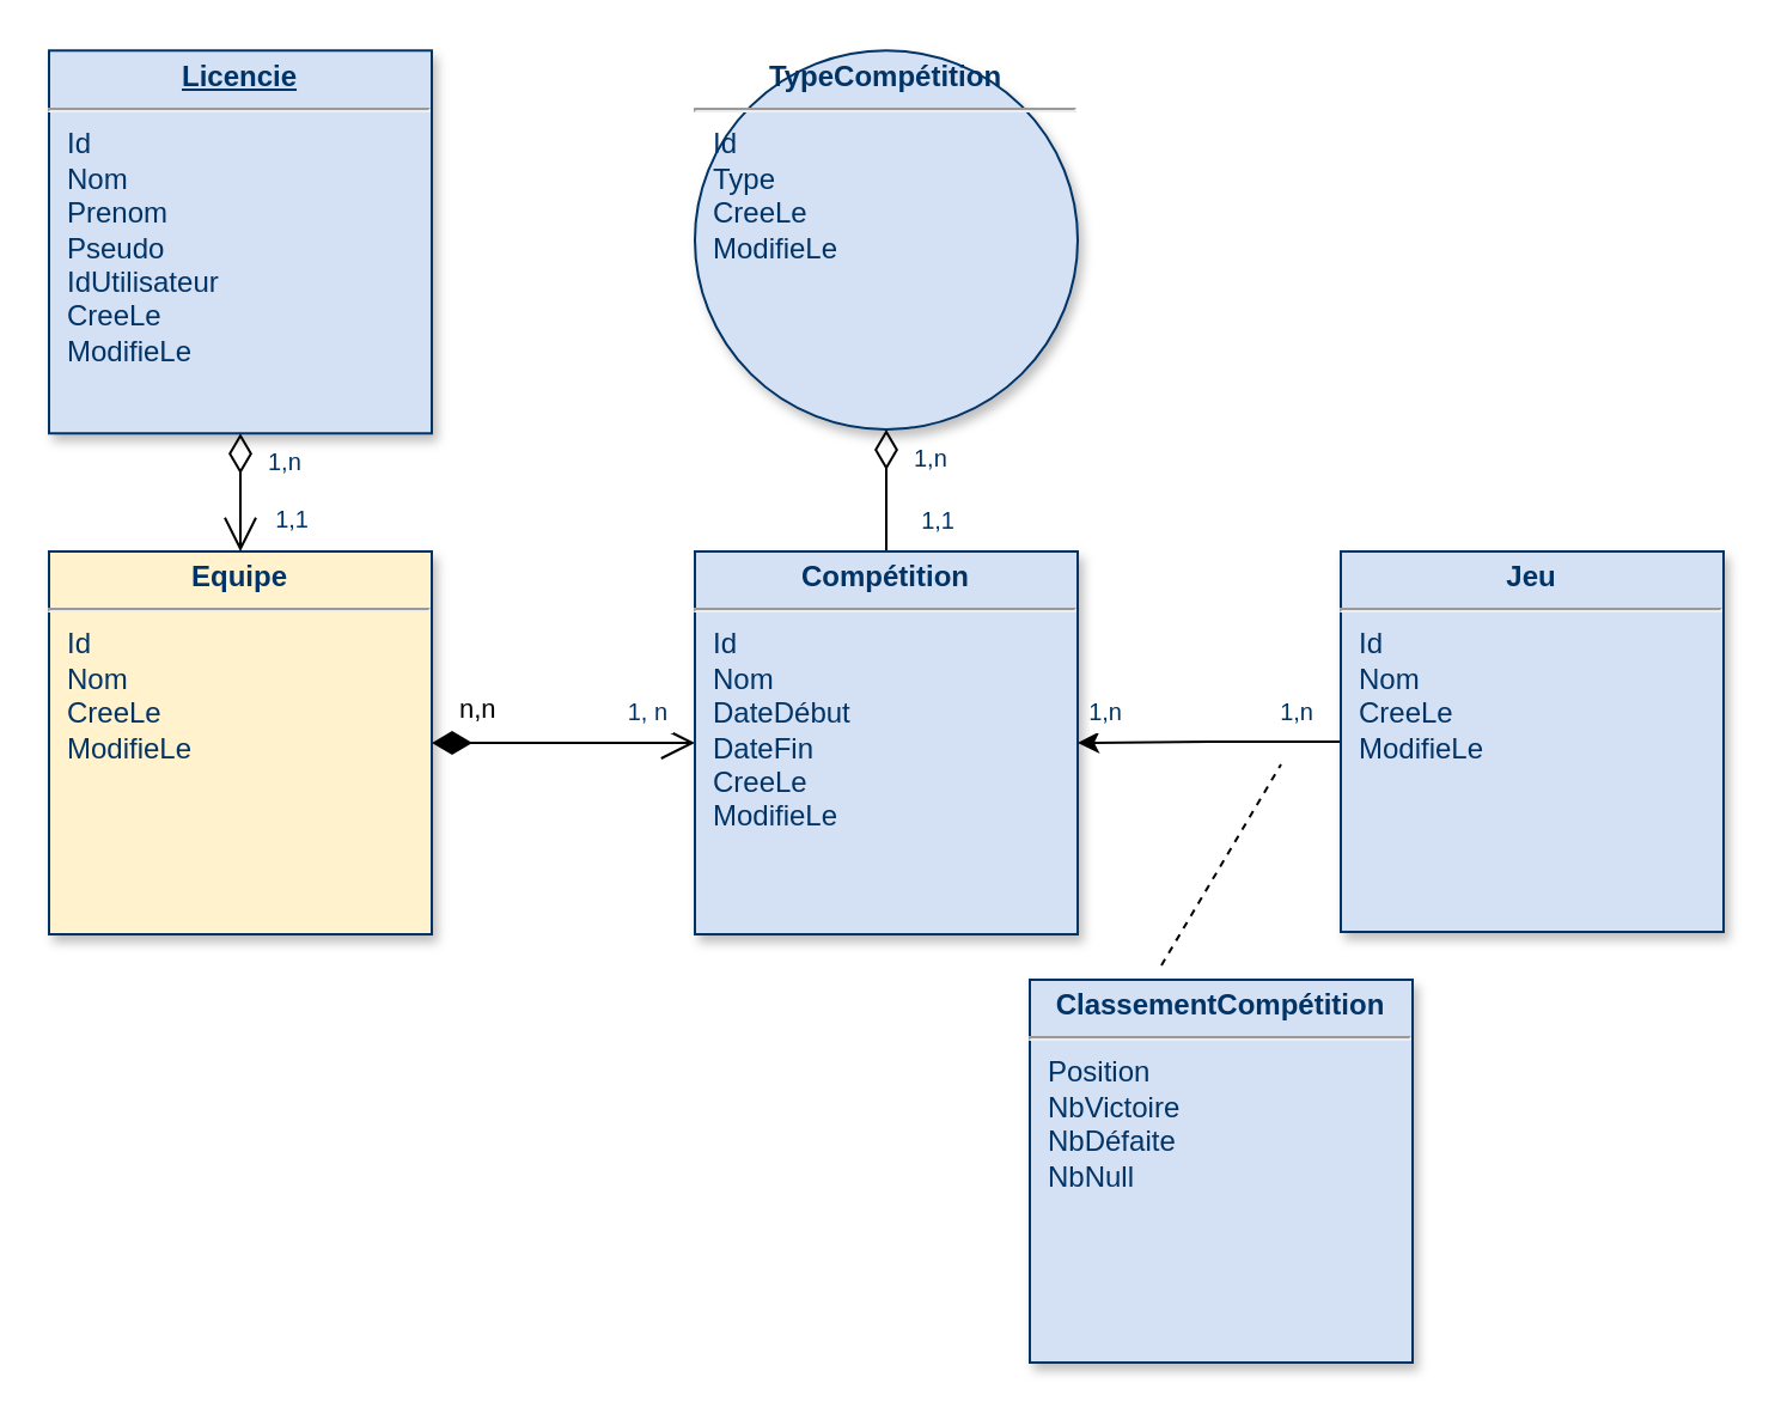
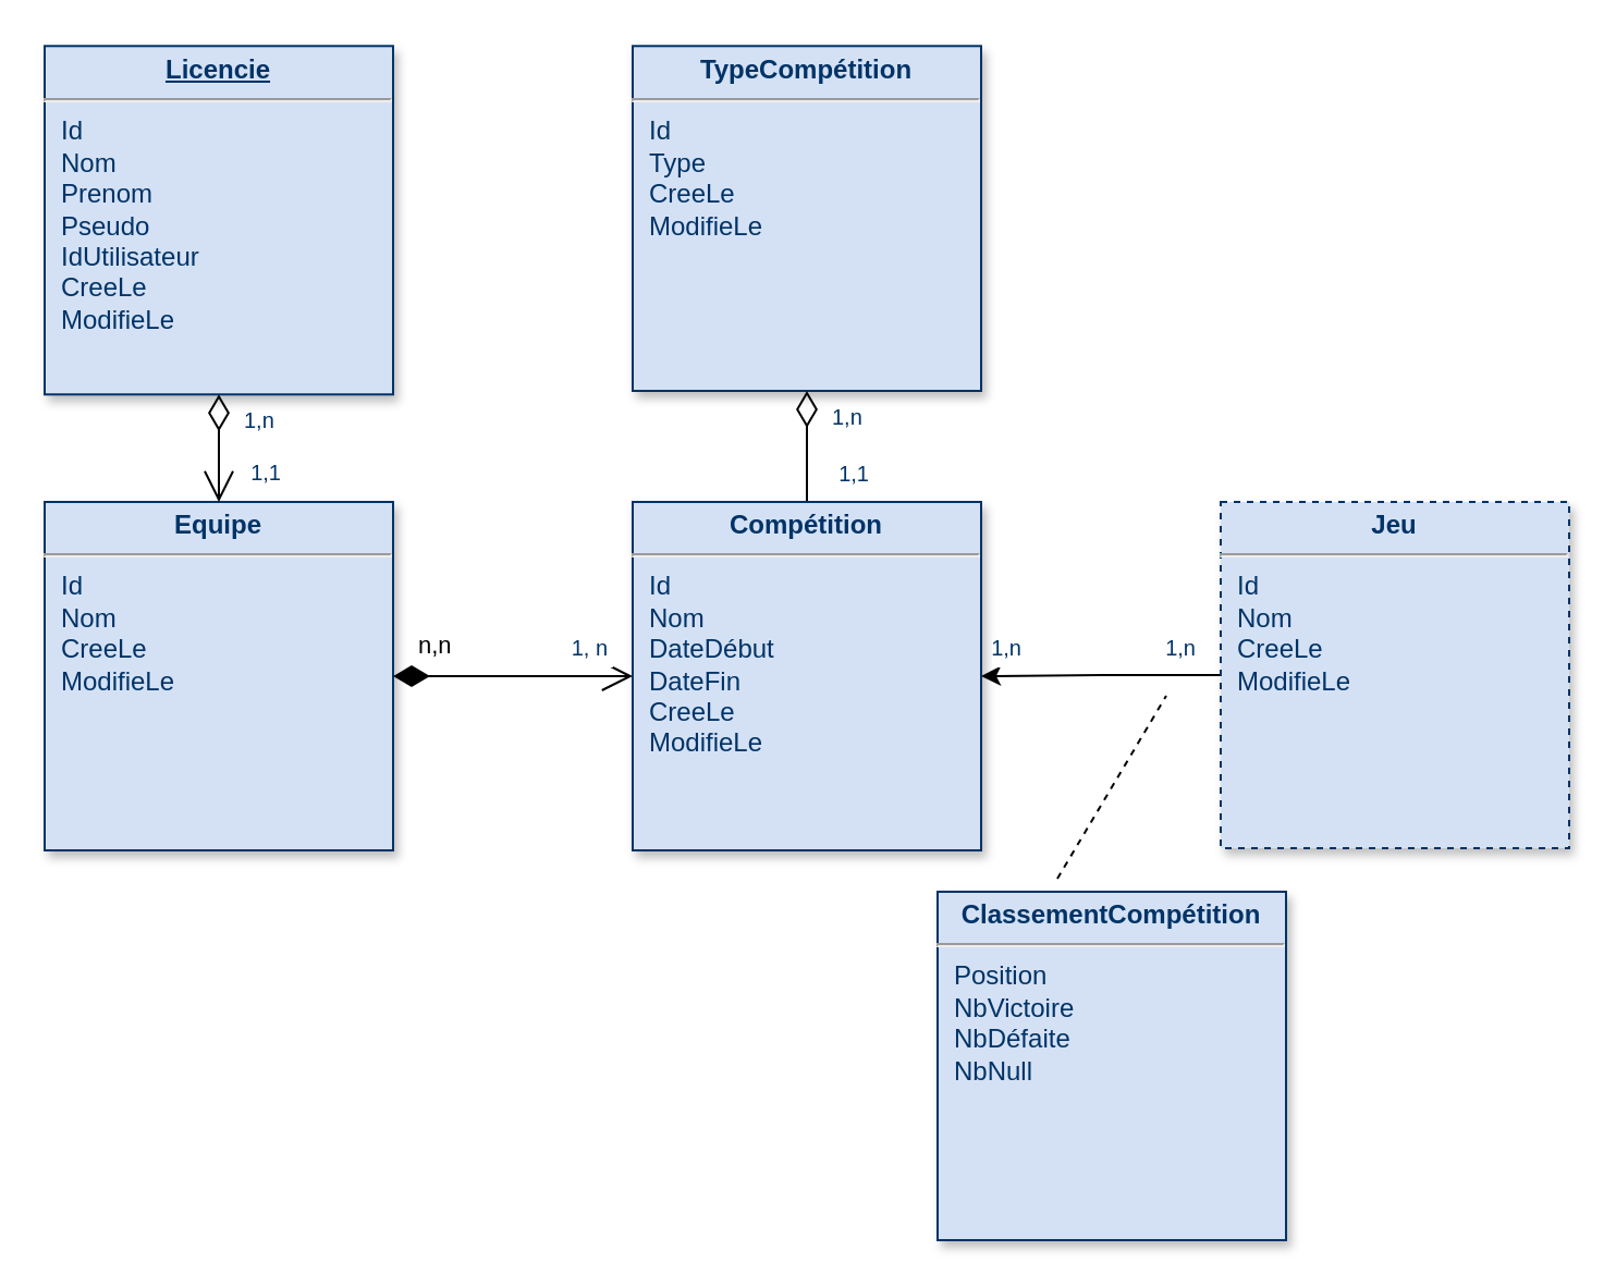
- <mxCell id="2" value="&lt;p style=&quot;margin: 4px 0px 0px ; text-align: center&quot;&gt;&lt;strong&gt;TypeCompétition&lt;/strong&gt;&lt;/p&gt;&lt;hr&gt;&lt;p style=&quot;margin: 0px 0px 0px 8px&quot;&gt;Id&lt;/p&gt;&lt;p style=&quot;margin: 0px 0px 0px 8px&quot;&gt;Type&lt;/p&gt;&lt;p style=&quot;margin: 0px 0px 0px 8px&quot;&gt;CreeLe&lt;/p&gt;&lt;p style=&quot;margin: 0px 0px 0px 8px&quot;&gt;ModifieLe&lt;/p&gt;" style="ellipse;verticalAlign=top;align=left;overflow=fill;fontSize=12;fontFamily=Helvetica;html=1;strokeColor=#003366;shadow=1;fillColor=#D4E1F5;fontColor=#003366;" parent="1" vertex="1"><mxGeometry x="290" y="20.64" width="160" height="158.36" as="geometry" /></mxCell>
+ <mxCell id="2" value="&lt;p style=&quot;margin: 4px 0px 0px ; text-align: center&quot;&gt;&lt;strong&gt;TypeCompétition&lt;/strong&gt;&lt;/p&gt;&lt;hr&gt;&lt;p style=&quot;margin: 0px 0px 0px 8px&quot;&gt;Id&lt;/p&gt;&lt;p style=&quot;margin: 0px 0px 0px 8px&quot;&gt;Type&lt;/p&gt;&lt;p style=&quot;margin: 0px 0px 0px 8px&quot;&gt;CreeLe&lt;/p&gt;&lt;p style=&quot;margin: 0px 0px 0px 8px&quot;&gt;ModifieLe&lt;/p&gt;" style="verticalAlign=top;align=left;overflow=fill;fontSize=12;fontFamily=Helvetica;html=1;strokeColor=#003366;shadow=1;fillColor=#D4E1F5;fontColor=#003366" parent="1" vertex="1"><mxGeometry x="290" y="20.64" width="160" height="158.36" as="geometry" /></mxCell>
- <mxCell id="15" value="&lt;p style=&quot;margin: 4px 0px 0px ; text-align: center&quot;&gt;&lt;strong&gt;Jeu&lt;/strong&gt;&lt;/p&gt;&lt;hr&gt;&lt;p style=&quot;margin: 0px 0px 0px 8px&quot;&gt;Id&lt;/p&gt;&lt;p style=&quot;margin: 0px 0px 0px 8px&quot;&gt;Nom&lt;/p&gt;&lt;p style=&quot;margin: 0px 0px 0px 8px&quot;&gt;CreeLe&lt;/p&gt;&lt;p style=&quot;margin: 0px 0px 0px 8px&quot;&gt;ModifieLe&lt;/p&gt;" style="verticalAlign=top;align=left;overflow=fill;fontSize=12;fontFamily=Helvetica;html=1;strokeColor=#003366;shadow=1;fillColor=#D4E1F5;fontColor=#003366" parent="1" vertex="1"><mxGeometry x="560" y="230" width="160" height="159" as="geometry" /></mxCell>
+ <mxCell id="15" value="&lt;p style=&quot;margin: 4px 0px 0px ; text-align: center&quot;&gt;&lt;strong&gt;Jeu&lt;/strong&gt;&lt;/p&gt;&lt;hr&gt;&lt;p style=&quot;margin: 0px 0px 0px 8px&quot;&gt;Id&lt;/p&gt;&lt;p style=&quot;margin: 0px 0px 0px 8px&quot;&gt;Nom&lt;/p&gt;&lt;p style=&quot;margin: 0px 0px 0px 8px&quot;&gt;CreeLe&lt;/p&gt;&lt;p style=&quot;margin: 0px 0px 0px 8px&quot;&gt;ModifieLe&lt;/p&gt;" style="verticalAlign=top;align=left;overflow=fill;fontSize=12;fontFamily=Helvetica;html=1;strokeColor=#003366;shadow=1;fillColor=#D4E1F5;fontColor=#003366;dashed=1;" parent="1" vertex="1"><mxGeometry x="560" y="230" width="160" height="159" as="geometry" /></mxCell>
- <mxCell id="3" value="&lt;p style=&quot;margin: 4px 0px 0px ; text-align: center&quot;&gt;&lt;strong&gt;Equipe&lt;/strong&gt;&lt;/p&gt;&lt;hr&gt;&lt;p style=&quot;margin: 0px 0px 0px 8px&quot;&gt;Id&lt;/p&gt;&lt;p style=&quot;margin: 0px 0px 0px 8px&quot;&gt;Nom&lt;/p&gt;&lt;p style=&quot;margin: 0px 0px 0px 8px&quot;&gt;CreeLe&lt;/p&gt;&lt;p style=&quot;margin: 0px 0px 0px 8px&quot;&gt;ModifieLe&lt;/p&gt;" style="verticalAlign=top;align=left;overflow=fill;fontSize=12;fontFamily=Helvetica;html=1;strokeColor=#003366;shadow=1;fillColor=#fff2cc;fontColor=#003366;" parent="1" vertex="1"><mxGeometry x="20" y="230" width="160" height="160" as="geometry" /></mxCell>
+ <mxCell id="3" value="&lt;p style=&quot;margin: 4px 0px 0px ; text-align: center&quot;&gt;&lt;strong&gt;Equipe&lt;/strong&gt;&lt;/p&gt;&lt;hr&gt;&lt;p style=&quot;margin: 0px 0px 0px 8px&quot;&gt;Id&lt;/p&gt;&lt;p style=&quot;margin: 0px 0px 0px 8px&quot;&gt;Nom&lt;/p&gt;&lt;p style=&quot;margin: 0px 0px 0px 8px&quot;&gt;CreeLe&lt;/p&gt;&lt;p style=&quot;margin: 0px 0px 0px 8px&quot;&gt;ModifieLe&lt;/p&gt;" style="verticalAlign=top;align=left;overflow=fill;fontSize=12;fontFamily=Helvetica;html=1;strokeColor=#003366;shadow=1;fillColor=#D4E1F5;fontColor=#003366" parent="1" vertex="1"><mxGeometry x="20" y="230" width="160" height="160" as="geometry" /></mxCell>
